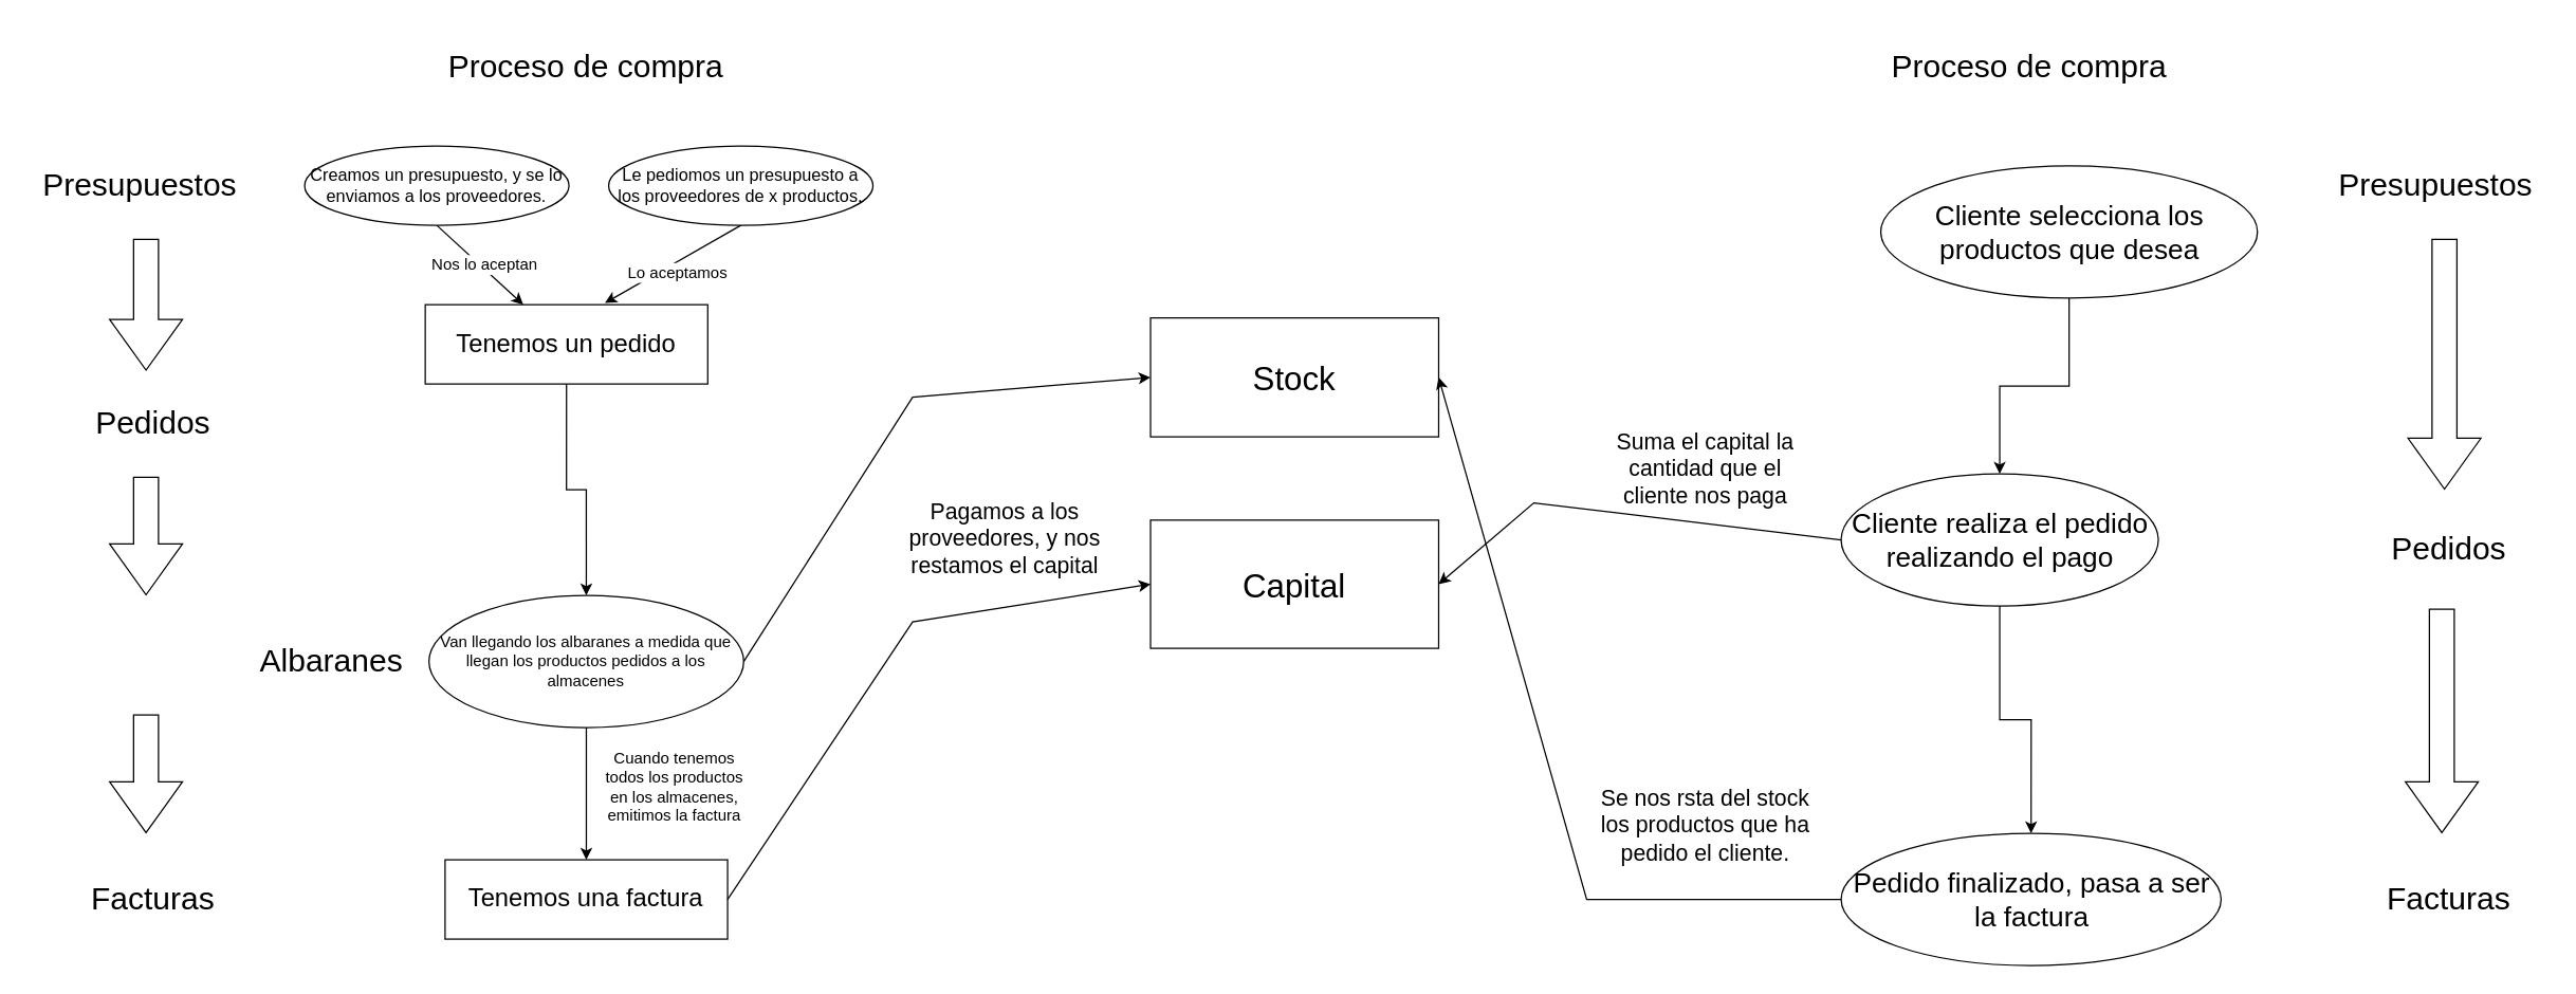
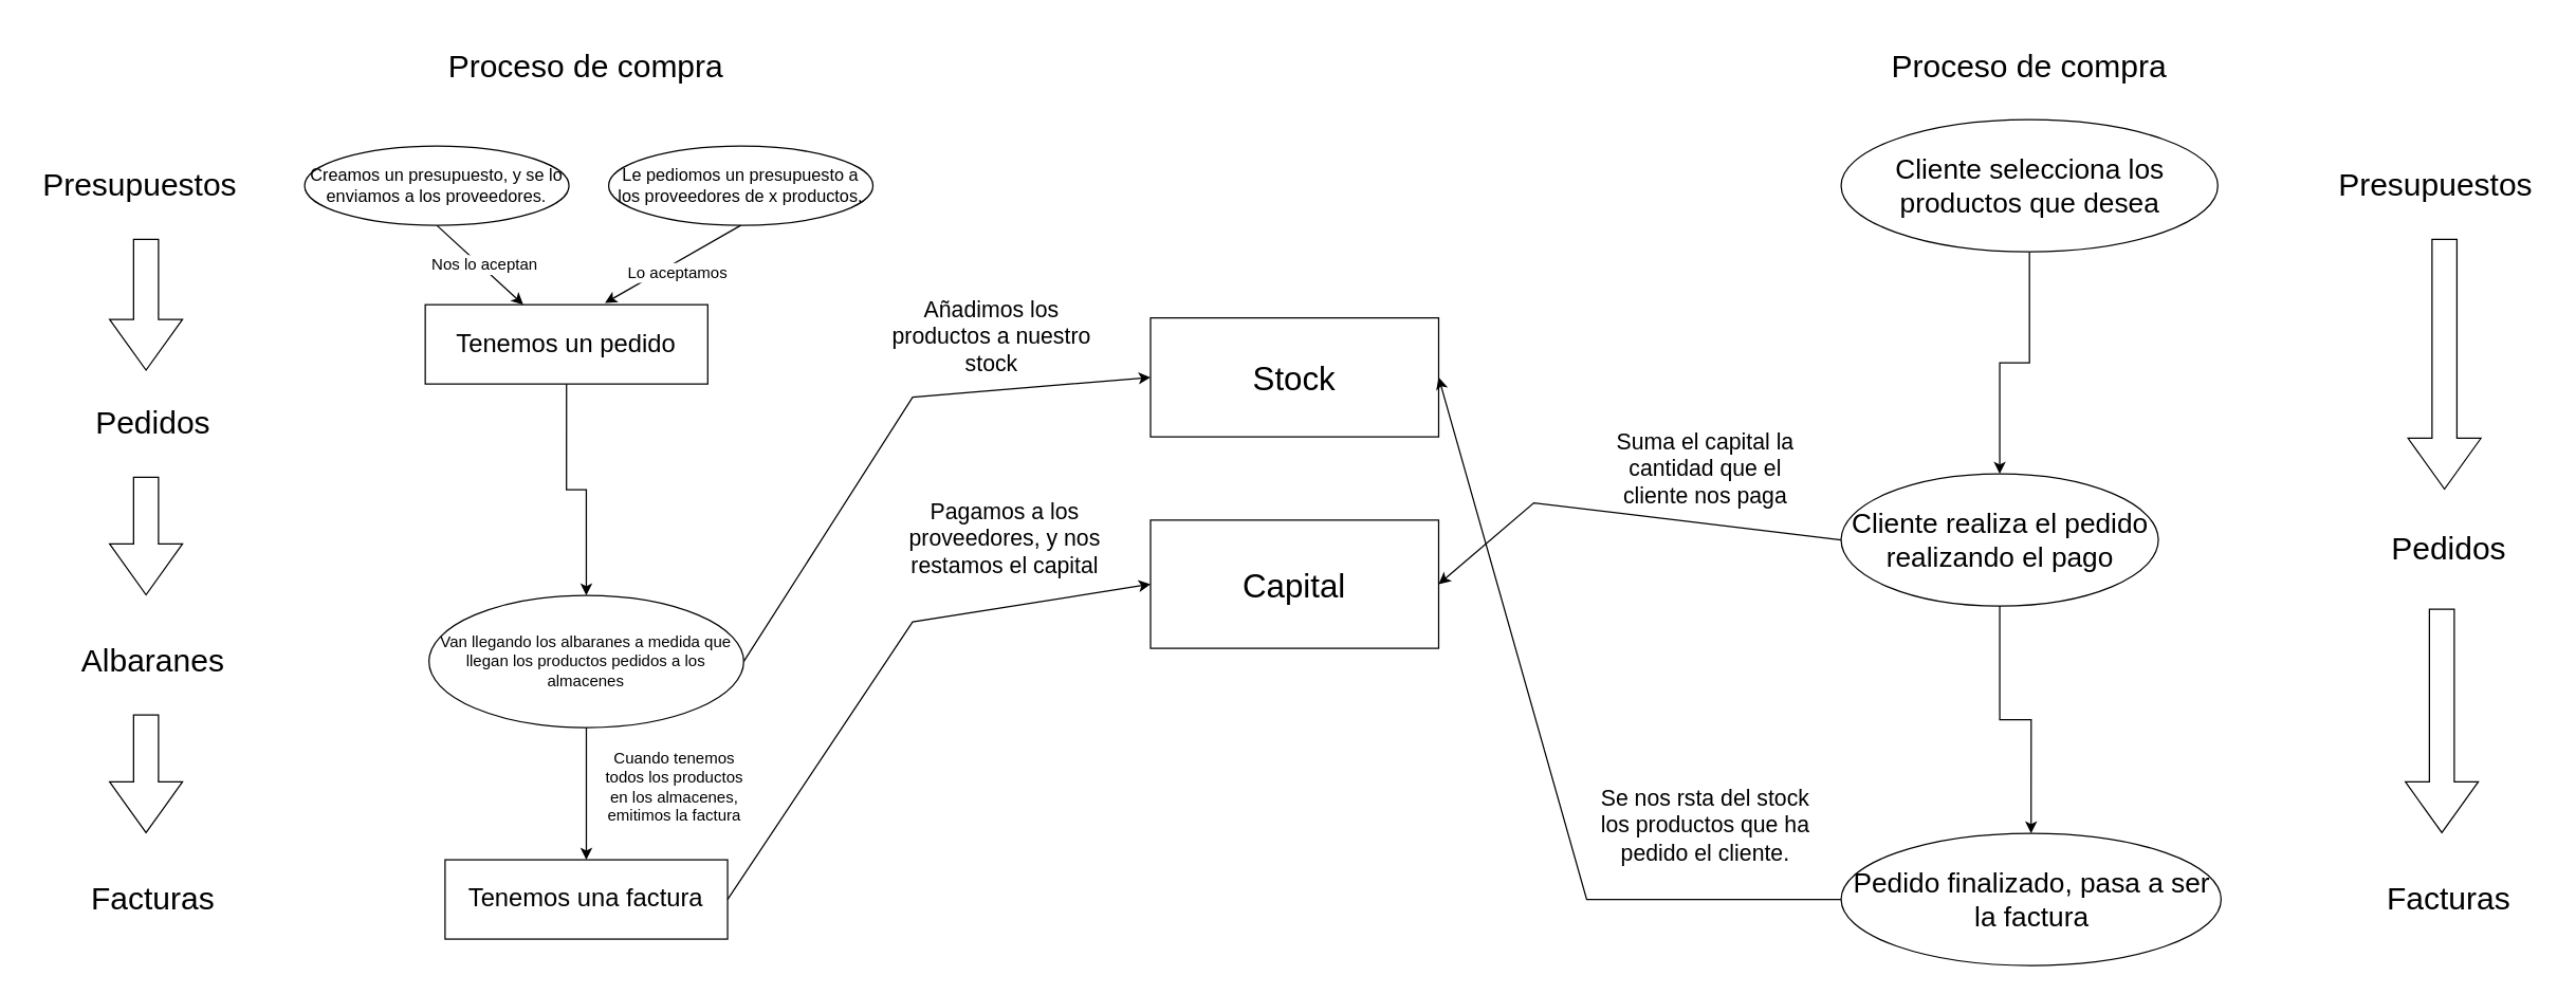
- <mxCell id="31" value="&lt;font style=&quot;font-size: 21px;&quot;&gt;Cliente selecciona los productos que desea&lt;/font&gt;" style="ellipse;whiteSpace=wrap;html=1;align=center;" vertex="1" parent="1"><mxGeometry x="1422.5" y="125" width="285" height="100" as="geometry" /></mxCell>
+ <mxCell id="31" value="&lt;font style=&quot;font-size: 21px;&quot;&gt;Cliente selecciona los productos que desea&lt;/font&gt;" style="ellipse;whiteSpace=wrap;html=1;align=center;" vertex="1" parent="1"><mxGeometry x="1392.5" y="90" width="285" height="100" as="geometry" /></mxCell>
+ <mxCell id="26" value="&lt;font style=&quot;font-size: 17px;&quot;&gt;Añadimos los productos a nuestro stock&lt;/font&gt;" style="text;html=1;strokeColor=none;fillColor=none;align=center;verticalAlign=middle;whiteSpace=wrap;rounded=0;" vertex="1" parent="1"><mxGeometry x="670" y="240" width="160" height="30" as="geometry" /></mxCell>
- <mxCell id="18" value="&lt;font style=&quot;font-size: 24px;&quot;&gt;Albaranes&lt;/font&gt;" style="text;html=1;align=center;verticalAlign=middle;resizable=0;points=[];autosize=1;strokeColor=none;fillColor=none;" vertex="1" parent="1"><mxGeometry x="185" y="480" width="130" height="40" as="geometry" /></mxCell>
+ <mxCell id="18" value="&lt;font style=&quot;font-size: 24px;&quot;&gt;Albaranes&lt;/font&gt;" style="text;html=1;align=center;verticalAlign=middle;resizable=0;points=[];autosize=1;strokeColor=none;fillColor=none;" vertex="1" parent="1"><mxGeometry x="50" y="480" width="130" height="40" as="geometry" /></mxCell>
